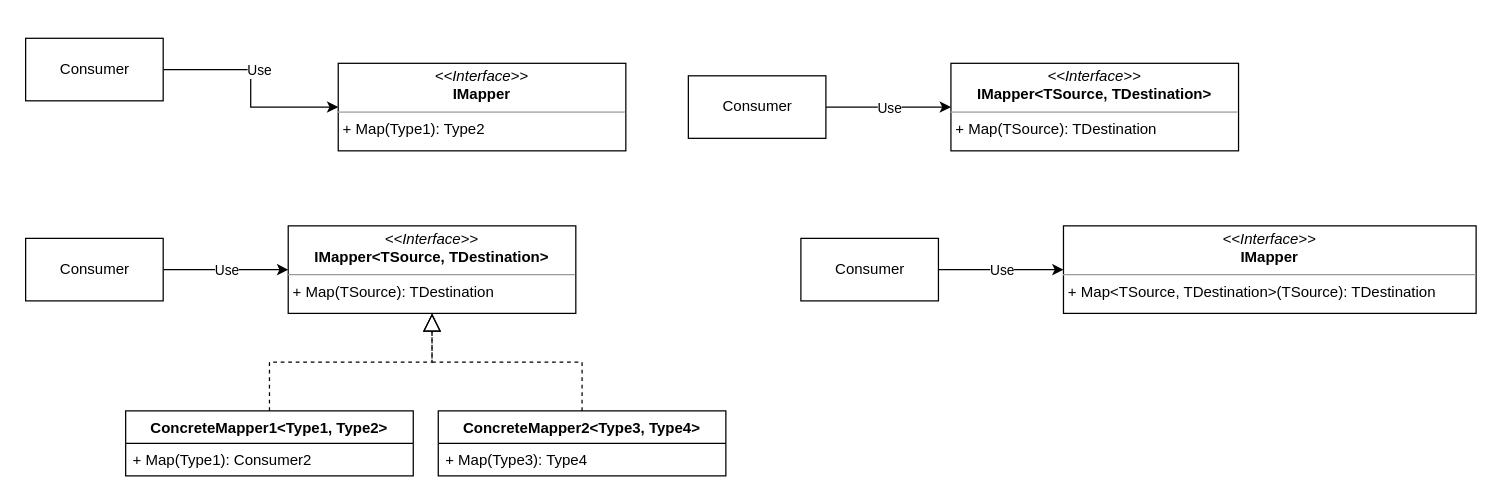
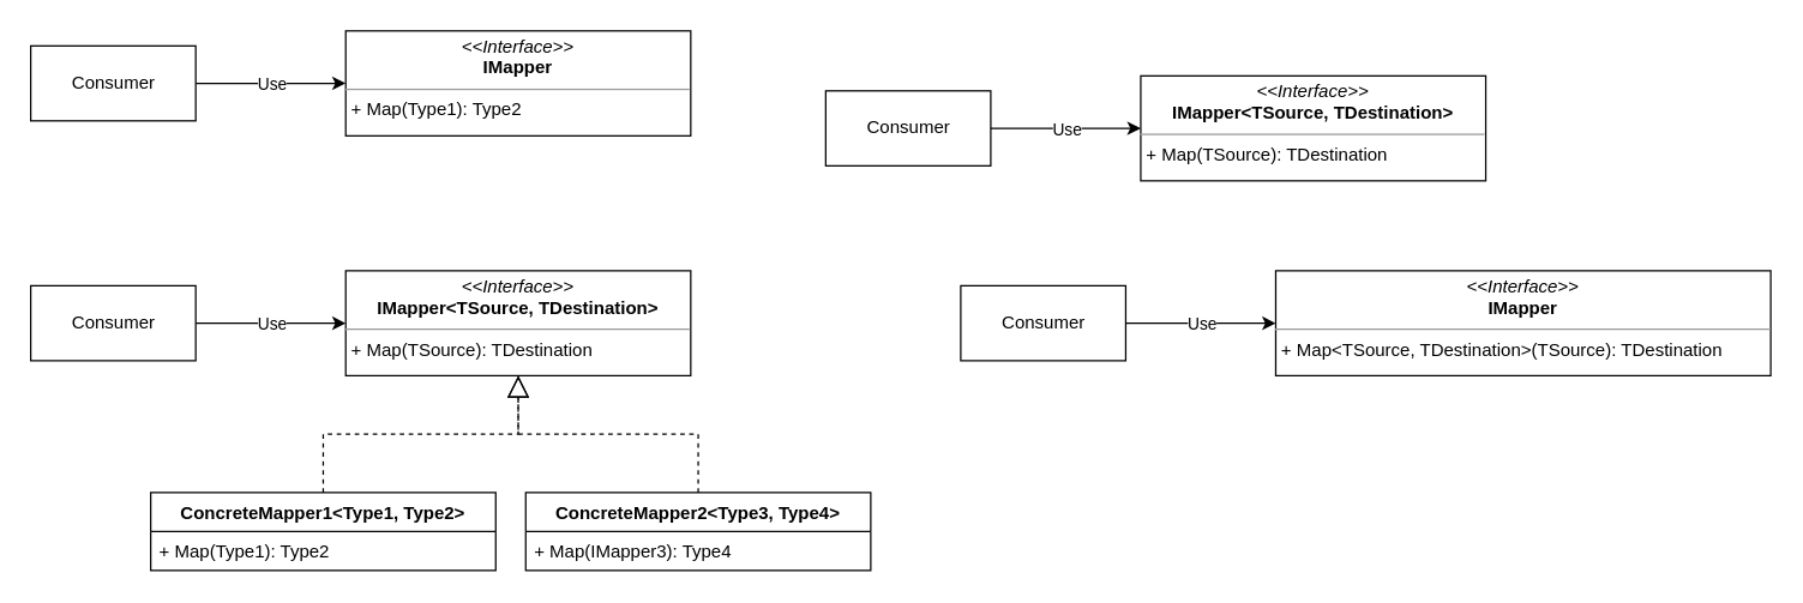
- <mxCell id="5" value="&lt;p style=&quot;margin: 0px ; margin-top: 4px ; text-align: center&quot;&gt;&lt;i&gt;&amp;lt;&amp;lt;Interface&amp;gt;&amp;gt;&lt;/i&gt;&lt;br&gt;&lt;b&gt;IMapper&lt;/b&gt;&lt;/p&gt;&lt;hr size=&quot;1&quot;&gt;&lt;p style=&quot;margin: 0px ; margin-left: 4px&quot;&gt;&lt;/p&gt;&lt;p style=&quot;margin: 0px ; margin-left: 4px&quot;&gt;+ Map(Type1): Type2&lt;br&gt;&lt;/p&gt;" style="verticalAlign=top;align=left;overflow=fill;fontSize=12;fontFamily=Helvetica;html=1;" vertex="1" parent="1"><mxGeometry x="270" y="50" width="230" height="70" as="geometry" /></mxCell>
+ <mxCell id="5" value="&lt;p style=&quot;margin: 0px ; margin-top: 4px ; text-align: center&quot;&gt;&lt;i&gt;&amp;lt;&amp;lt;Interface&amp;gt;&amp;gt;&lt;/i&gt;&lt;br&gt;&lt;b&gt;IMapper&lt;/b&gt;&lt;/p&gt;&lt;hr size=&quot;1&quot;&gt;&lt;p style=&quot;margin: 0px ; margin-left: 4px&quot;&gt;&lt;/p&gt;&lt;p style=&quot;margin: 0px ; margin-left: 4px&quot;&gt;+ Map(Type1): Type2&lt;br&gt;&lt;/p&gt;" style="verticalAlign=top;align=left;overflow=fill;fontSize=12;fontFamily=Helvetica;html=1;" vertex="1" parent="1"><mxGeometry x="230" y="20" width="230" height="70" as="geometry" /></mxCell>
- <mxCell id="14" value="+ Map(Type1): Consumer2" style="text;strokeColor=none;fillColor=none;align=left;verticalAlign=top;spacingLeft=4;spacingRight=4;overflow=hidden;rotatable=0;points=[[0,0.5],[1,0.5]];portConstraint=eastwest;" vertex="1" parent="13"><mxGeometry y="26" width="230" height="26" as="geometry" /></mxCell>
+ <mxCell id="14" value="+ Map(Type1): Type2" style="text;strokeColor=none;fillColor=none;align=left;verticalAlign=top;spacingLeft=4;spacingRight=4;overflow=hidden;rotatable=0;points=[[0,0.5],[1,0.5]];portConstraint=eastwest;" vertex="1" parent="13"><mxGeometry y="26" width="230" height="26" as="geometry" /></mxCell>
- <mxCell id="12" value="+ Map(Type3): Type4" style="text;strokeColor=none;fillColor=none;align=left;verticalAlign=top;spacingLeft=4;spacingRight=4;overflow=hidden;rotatable=0;points=[[0,0.5],[1,0.5]];portConstraint=eastwest;" vertex="1" parent="11"><mxGeometry y="26" width="230" height="26" as="geometry" /></mxCell>
+ <mxCell id="12" value="+ Map(IMapper3): Type4" style="text;strokeColor=none;fillColor=none;align=left;verticalAlign=top;spacingLeft=4;spacingRight=4;overflow=hidden;rotatable=0;points=[[0,0.5],[1,0.5]];portConstraint=eastwest;" vertex="1" parent="11"><mxGeometry y="26" width="230" height="26" as="geometry" /></mxCell>
